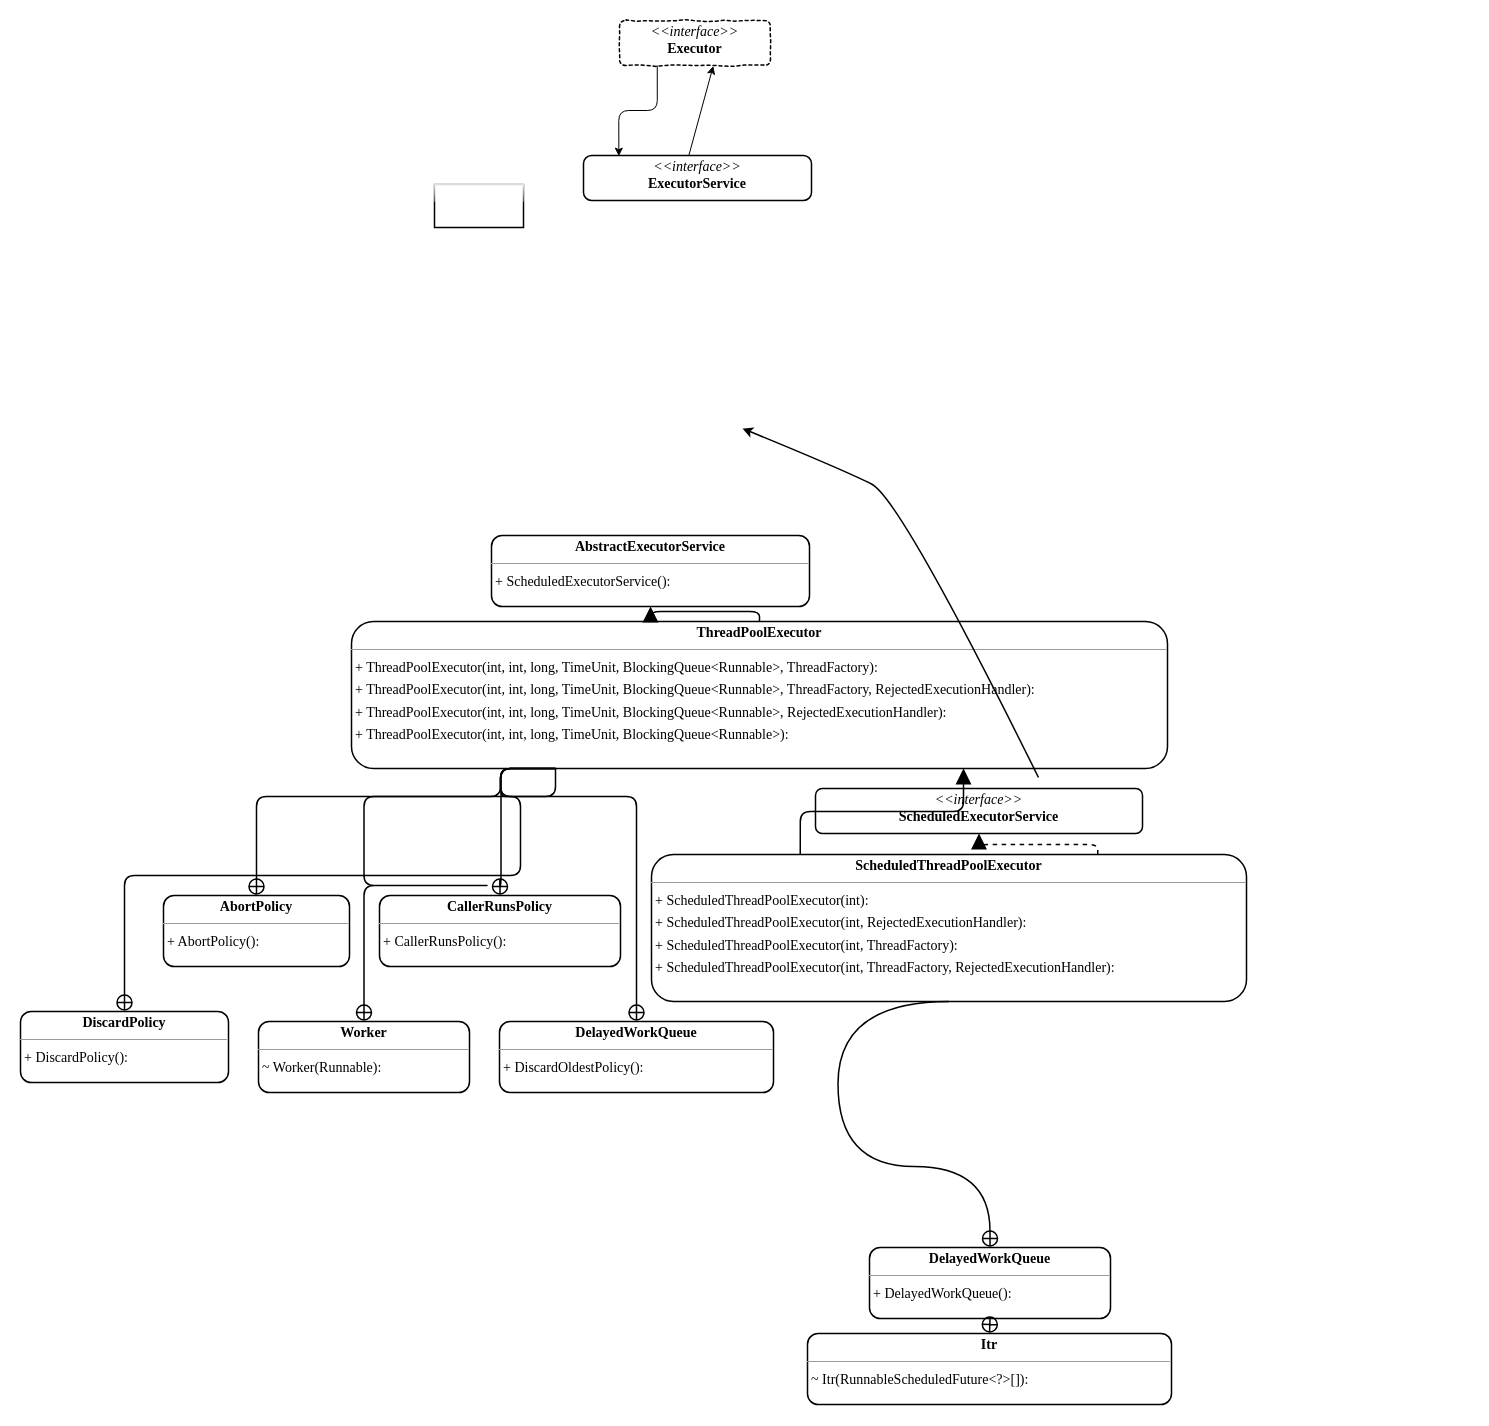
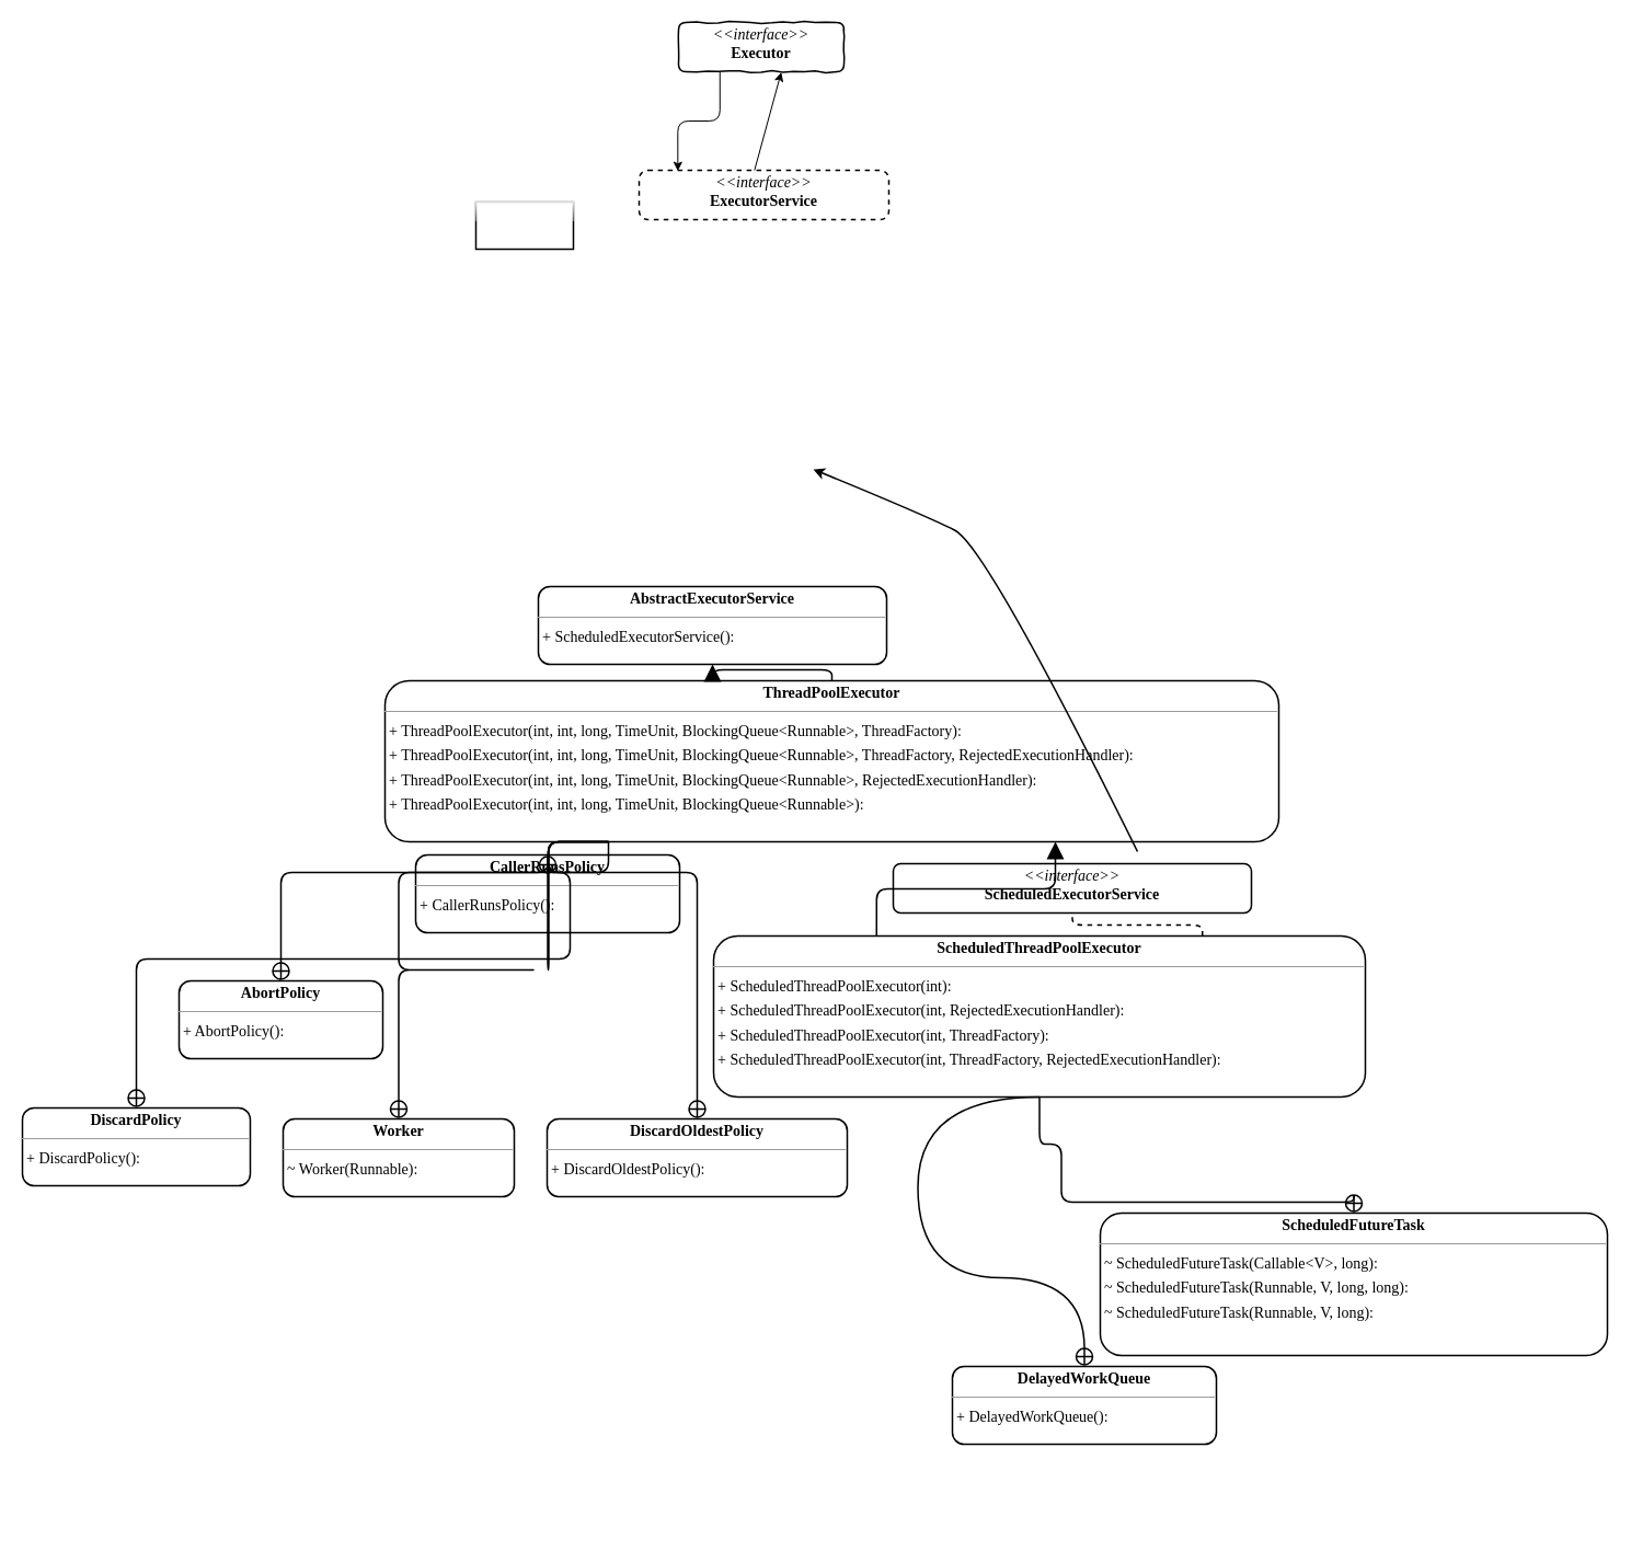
- <mxCell id="8" value="&lt;p style=&quot;margin:0px;margin-top:4px;text-align:center;&quot;&gt;&lt;i&gt;&amp;lt;&amp;lt;interface&amp;gt;&amp;gt;&lt;/i&gt;&lt;br&gt;&lt;b&gt;Executor&lt;/b&gt;&lt;/p&gt;&lt;hr size=&quot;1&quot;&gt;" style="verticalAlign=top;align=left;overflow=fill;fontSize=14;fontFamily=JetBrainsMono Nerd Font Mono;html=1;rounded=1;shadow=0;comic=1;labelBackgroundColor=none;strokeWidth=1.5;flipH=0;flipV=0;strokeColor=default;deletable=1;treeFolding=0;treeMoving=0;enumerate=0;linejoin=arcs;absoluteArcSize=0;noLabel=0;portConstraintRotation=0;snapToPoint=0;container=0;dropTarget=0;metaEdit=0;movableLabel=1;movable=0;fixDash=1;dashed=1;" parent="1" vertex="1"><mxGeometry x="619" y="20" width="151" height="45" as="geometry" /></mxCell>
+ <mxCell id="8" value="&lt;p style=&quot;margin:0px;margin-top:4px;text-align:center;&quot;&gt;&lt;i&gt;&amp;lt;&amp;lt;interface&amp;gt;&amp;gt;&lt;/i&gt;&lt;br&gt;&lt;b&gt;Executor&lt;/b&gt;&lt;/p&gt;&lt;hr size=&quot;1&quot;&gt;" style="verticalAlign=top;align=left;overflow=fill;fontSize=14;fontFamily=JetBrainsMono Nerd Font Mono;html=1;rounded=1;shadow=0;comic=1;labelBackgroundColor=none;strokeWidth=1.5;flipH=0;flipV=0;strokeColor=default;deletable=1;treeFolding=0;treeMoving=0;enumerate=0;linejoin=arcs;absoluteArcSize=0;noLabel=0;portConstraintRotation=0;snapToPoint=0;container=0;dropTarget=0;metaEdit=0;movableLabel=1;movable=0;fixDash=1;" parent="1" vertex="1"><mxGeometry x="619" y="20" width="151" height="45" as="geometry" /></mxCell>
- <mxCell id="9" value="&lt;p style=&quot;margin:0px;margin-top:4px;text-align:center;&quot;&gt;&lt;i&gt;&amp;lt;&amp;lt;interface&amp;gt;&amp;gt;&lt;/i&gt;&lt;br&gt;&lt;b&gt;ExecutorService&lt;/b&gt;&lt;/p&gt;&lt;hr size=&quot;1&quot;&gt;" style="verticalAlign=top;align=left;overflow=fill;fontSize=14;fontFamily=JetBrainsMono Nerd Font Mono;html=1;rounded=1;shadow=0;comic=0;labelBackgroundColor=none;strokeWidth=1.5;flipH=0;flipV=0;arcSize=18;strokeColor=default;" parent="1" vertex="1"><mxGeometry x="583" y="155" width="228" height="45" as="geometry" /></mxCell>
+ <mxCell id="9" value="&lt;p style=&quot;margin:0px;margin-top:4px;text-align:center;&quot;&gt;&lt;i&gt;&amp;lt;&amp;lt;interface&amp;gt;&amp;gt;&lt;/i&gt;&lt;br&gt;&lt;b&gt;ExecutorService&lt;/b&gt;&lt;/p&gt;&lt;hr size=&quot;1&quot;&gt;" style="verticalAlign=top;align=left;overflow=fill;fontSize=14;fontFamily=JetBrainsMono Nerd Font Mono;html=1;rounded=1;shadow=0;comic=0;labelBackgroundColor=none;strokeWidth=1.5;flipH=0;flipV=0;arcSize=18;strokeColor=default;dashed=1;" parent="1" vertex="1"><mxGeometry x="583" y="155" width="228" height="45" as="geometry" /></mxCell>
- <mxCell id="23" value="" style="html=1;rounded=1;edgeStyle=orthogonalEdgeStyle;dashed=1;startArrow=none;endArrow=block;endSize=12;strokeColor=default;exitX=0.750;exitY=0.000;exitDx=0;exitDy=0;entryX=0.500;entryY=1.001;entryDx=0;entryDy=0;fontFamily=JetBrainsMono Nerd Font Mono;strokeWidth=1.5;" parent="1" source="13" target="11" edge="1"><mxGeometry width="50" height="50" relative="1" as="geometry"><Array as="points"><mxPoint x="1097" y="844" /><mxPoint x="978" y="844" /></Array></mxGeometry></mxCell>
+ <mxCell id="23" value="" style="html=1;rounded=1;edgeStyle=orthogonalEdgeStyle;dashed=1;startArrow=none;endArrow=none;endSize=12;strokeColor=default;exitX=0.750;exitY=0.000;exitDx=0;exitDy=0;entryX=0.500;entryY=1.001;entryDx=0;entryDy=0;fontFamily=JetBrainsMono Nerd Font Mono;strokeWidth=1.5;" parent="1" source="13" target="11" edge="1"><mxGeometry width="50" height="50" relative="1" as="geometry"><Array as="points"><mxPoint x="1097" y="844" /><mxPoint x="978" y="844" /></Array></mxGeometry></mxCell>
- <mxCell id="4" value="&lt;p style=&quot;margin:0px;margin-top:4px;text-align:center;&quot;&gt;&lt;b&gt;CallerRunsPolicy&lt;/b&gt;&lt;/p&gt;&lt;hr size=&quot;1&quot;&gt;&lt;p style=&quot;margin:0 0 0 4px;line-height:1.6;&quot;&gt;+ CallerRunsPolicy(): &lt;/p&gt;" style="verticalAlign=top;align=left;overflow=fill;fontSize=14;fontFamily=JetBrainsMono Nerd Font Mono;html=1;rounded=1;shadow=0;comic=0;labelBackgroundColor=none;strokeWidth=1.5;flipH=0;flipV=0;strokeColor=default;" parent="1" vertex="1"><mxGeometry x="379" y="895" width="241" height="71" as="geometry" /></mxCell>
+ <mxCell id="4" value="&lt;p style=&quot;margin:0px;margin-top:4px;text-align:center;&quot;&gt;&lt;b&gt;CallerRunsPolicy&lt;/b&gt;&lt;/p&gt;&lt;hr size=&quot;1&quot;&gt;&lt;p style=&quot;margin:0 0 0 4px;line-height:1.6;&quot;&gt;+ CallerRunsPolicy(): &lt;/p&gt;" style="verticalAlign=top;align=left;overflow=fill;fontSize=14;fontFamily=JetBrainsMono Nerd Font Mono;html=1;rounded=1;shadow=0;comic=0;labelBackgroundColor=none;strokeWidth=1.5;flipH=0;flipV=0;strokeColor=default;" parent="1" vertex="1"><mxGeometry x="379" y="780" width="241" height="71" as="geometry" /></mxCell>
- <mxCell id="6" value="&lt;p style=&quot;margin:0px;margin-top:4px;text-align:center;&quot;&gt;&lt;b&gt;DelayedWorkQueue&lt;/b&gt;&lt;/p&gt;&lt;hr size=&quot;1&quot;&gt;&lt;p style=&quot;margin:0 0 0 4px;line-height:1.6;&quot;&gt;+ DiscardOldestPolicy(): &lt;/p&gt;" style="verticalAlign=top;align=left;overflow=fill;fontSize=14;fontFamily=JetBrainsMono Nerd Font Mono;html=1;rounded=1;shadow=0;comic=0;labelBackgroundColor=none;strokeWidth=1.5;flipH=0;flipV=0;strokeColor=default;" parent="1" vertex="1"><mxGeometry x="499" y="1021" width="274" height="71" as="geometry" /></mxCell>
+ <mxCell id="6" value="&lt;p style=&quot;margin:0px;margin-top:4px;text-align:center;&quot;&gt;&lt;b&gt;DiscardOldestPolicy&lt;/b&gt;&lt;/p&gt;&lt;hr size=&quot;1&quot;&gt;&lt;p style=&quot;margin:0 0 0 4px;line-height:1.6;&quot;&gt;+ DiscardOldestPolicy(): &lt;/p&gt;" style="verticalAlign=top;align=left;overflow=fill;fontSize=14;fontFamily=JetBrainsMono Nerd Font Mono;html=1;rounded=1;shadow=0;comic=0;labelBackgroundColor=none;strokeWidth=1.5;flipH=0;flipV=0;strokeColor=default;" parent="1" vertex="1"><mxGeometry x="499" y="1021" width="274" height="71" as="geometry" /></mxCell>
+ <mxCell id="22" value="" style="html=1;rounded=1;edgeStyle=orthogonalEdgeStyle;dashed=0;startArrow=circlePlus;startFill=0;endArrow=none;strokeColor=default;exitX=0.500;exitY=0.000;exitDx=0;exitDy=0;entryX=0.500;entryY=1.000;entryDx=0;entryDy=0;fontFamily=JetBrainsMono Nerd Font Mono;strokeWidth=1.5;" parent="1" source="12" target="13" edge="1"><mxGeometry width="50" height="50" relative="1" as="geometry"><Array as="points"><mxPoint x="1235.5" y="1097" /><mxPoint x="968.5" y="1097" /><mxPoint x="968.5" y="1044" /><mxPoint x="948.5" y="1044" /></Array></mxGeometry></mxCell>
+ <mxCell id="12" value="&lt;p style=&quot;margin:0px;margin-top:4px;text-align:center;&quot;&gt;&lt;b&gt;ScheduledFutureTask&lt;/b&gt;&lt;/p&gt;&lt;hr size=&quot;1&quot;&gt;&lt;p style=&quot;margin:0 0 0 4px;line-height:1.6;&quot;&gt;~ ScheduledFutureTask(Callable&amp;lt;V&amp;gt;, long): &lt;br&gt;~ ScheduledFutureTask(Runnable, V, long, long): &lt;br&gt;~ ScheduledFutureTask(Runnable, V, long): &lt;/p&gt;" style="verticalAlign=top;align=left;overflow=fill;fontSize=14;fontFamily=JetBrainsMono Nerd Font Mono;html=1;rounded=1;shadow=0;comic=0;labelBackgroundColor=none;strokeWidth=1.5;flipH=0;flipV=0;strokeColor=default;" parent="1" vertex="1"><mxGeometry x="1004" y="1107" width="463" height="130" as="geometry" /></mxCell>
- <mxCell id="21" value="" style="html=1;rounded=1;edgeStyle=orthogonalEdgeStyle;dashed=0;startArrow=circlePlus;startFill=0;endArrow=none;strokeColor=default;exitX=0.500;exitY=0.001;exitDx=0;exitDy=0;entryX=0.500;entryY=1.001;entryDx=0;entryDy=0;fontFamily=JetBrainsMono Nerd Font Mono;strokeWidth=1.5;" parent="1" source="10" target="5" edge="1"><mxGeometry width="50" height="50" relative="1" as="geometry"><Array as="points" /></mxGeometry></mxCell>
- <mxCell id="10" value="&lt;p style=&quot;margin:0px;margin-top:4px;text-align:center;&quot;&gt;&lt;b&gt;Itr&lt;/b&gt;&lt;/p&gt;&lt;hr size=&quot;1&quot;&gt;&lt;p style=&quot;margin:0 0 0 4px;line-height:1.6;&quot;&gt;~ Itr(RunnableScheduledFuture&amp;lt;?&amp;gt;[]): &lt;/p&gt;" style="verticalAlign=top;align=left;overflow=fill;fontSize=14;fontFamily=JetBrainsMono Nerd Font Mono;html=1;rounded=1;shadow=0;comic=0;labelBackgroundColor=none;strokeWidth=1.5;flipH=0;flipV=0;strokeColor=default;" parent="1" vertex="1"><mxGeometry x="807" y="1333" width="364" height="71" as="geometry" /></mxCell>
